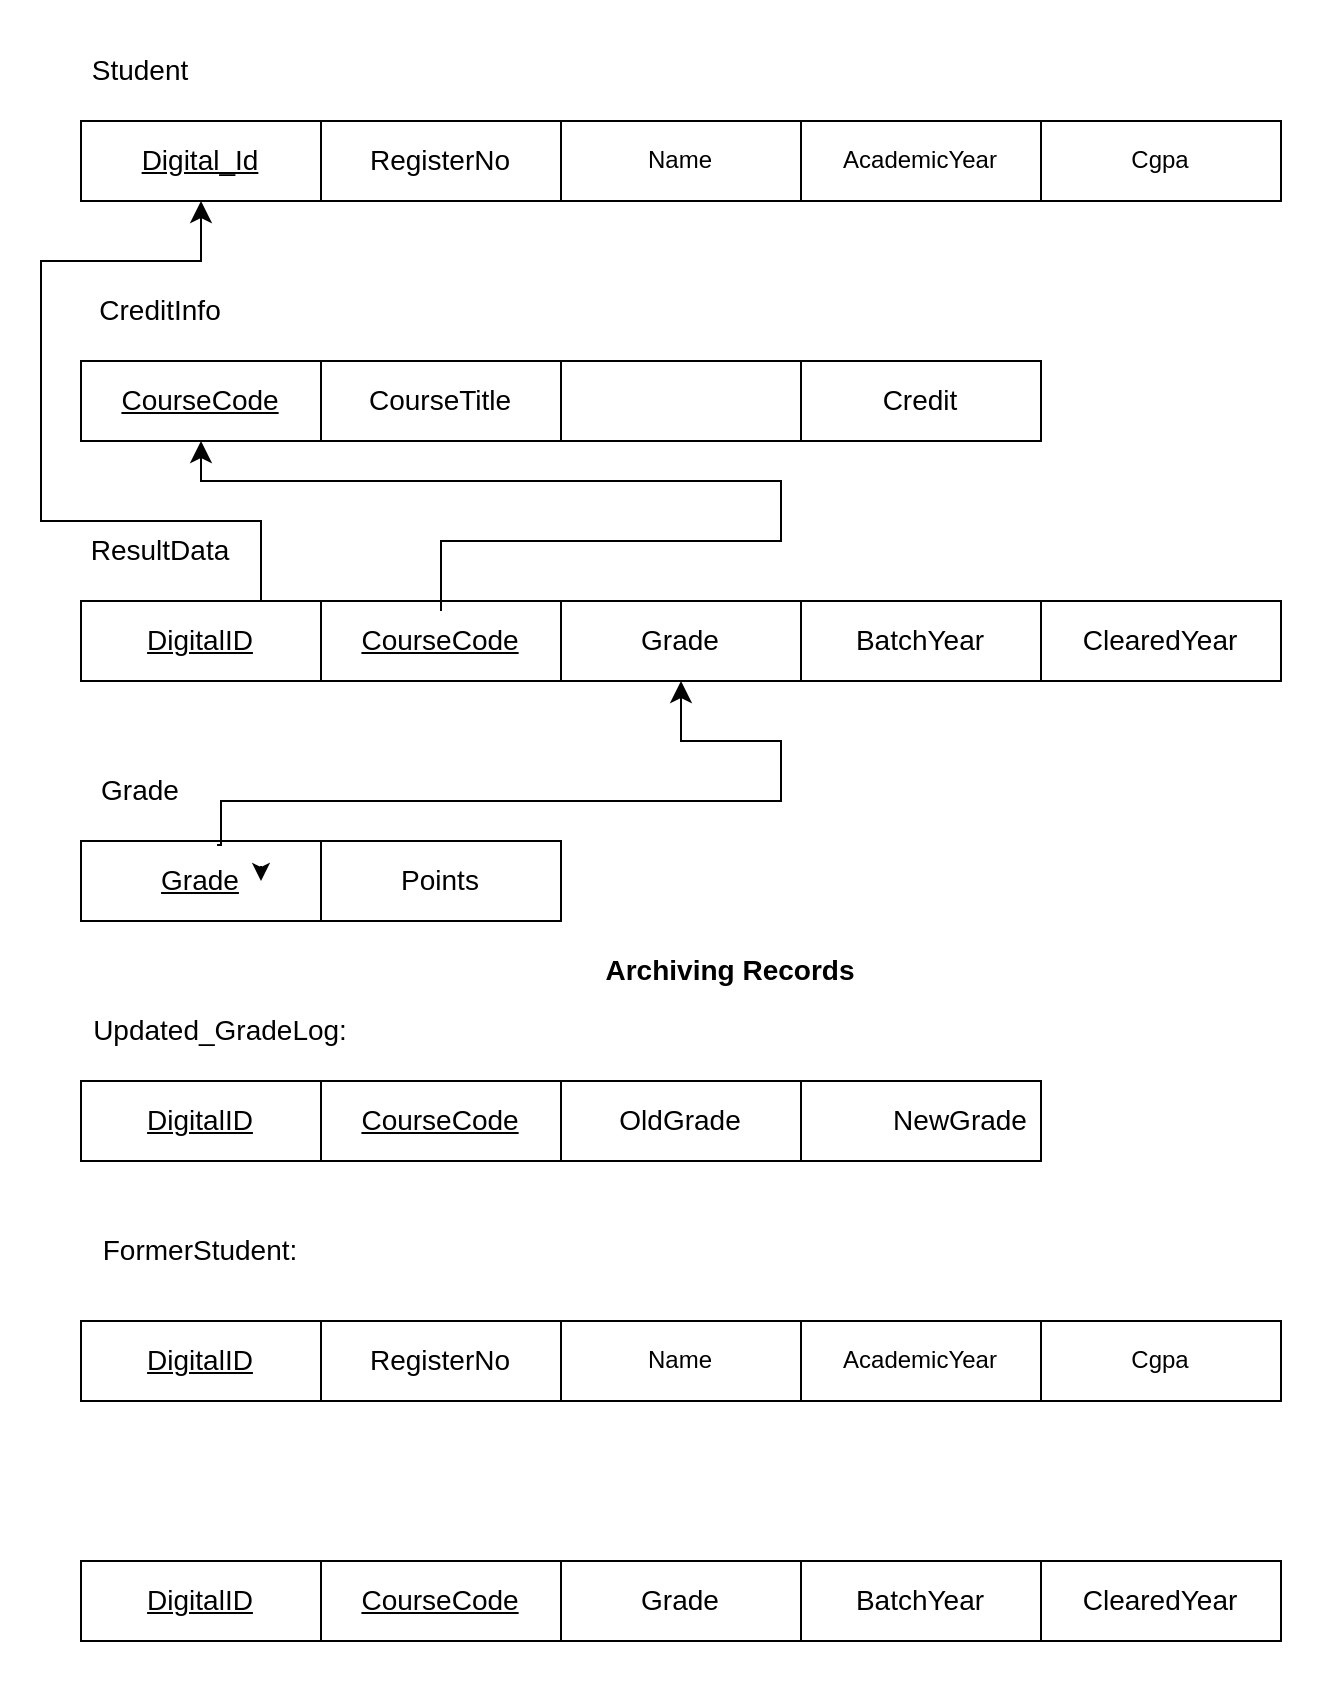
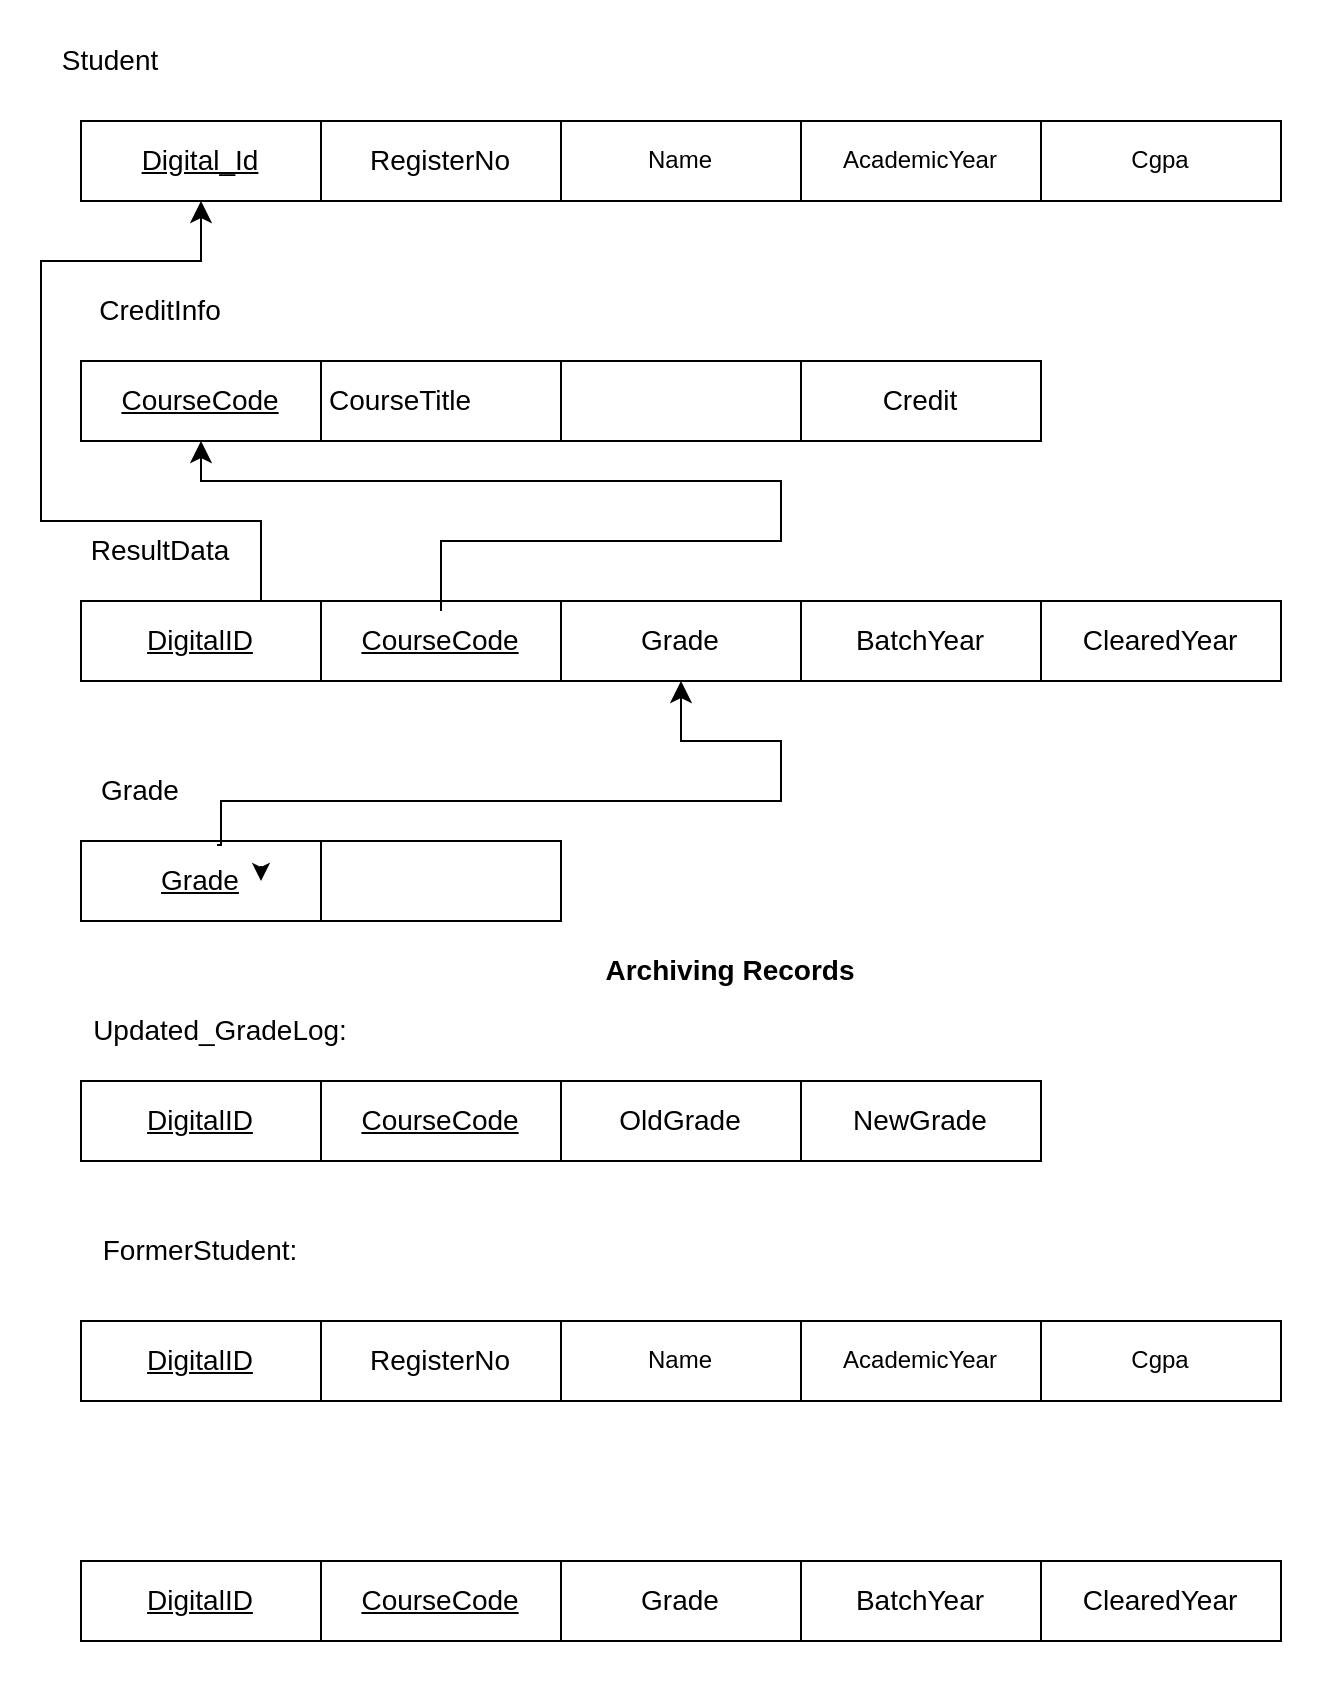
- <mxCell id="7" value="&lt;font style=&quot;font-size: 14px;&quot;&gt;Student&lt;/font&gt;" style="text;html=1;align=center;verticalAlign=middle;whiteSpace=wrap;rounded=0;" vertex="1" parent="1"><mxGeometry x="40" y="20" width="60" height="30" as="geometry" /></mxCell>
+ <mxCell id="7" value="&lt;font style=&quot;font-size: 14px;&quot;&gt;Student&lt;/font&gt;" style="text;html=1;align=center;verticalAlign=middle;whiteSpace=wrap;rounded=0;" vertex="1" parent="1"><mxGeometry x="25" y="15" width="60" height="30" as="geometry" /></mxCell>
- <mxCell id="19" value="&lt;span style=&quot;font-size: 14px;&quot;&gt;CourseTitle&lt;/span&gt;" style="text;html=1;align=center;verticalAlign=middle;whiteSpace=wrap;rounded=0;" vertex="1" parent="1"><mxGeometry x="190" y="185" width="60" height="30" as="geometry" /></mxCell>
+ <mxCell id="19" value="&lt;span style=&quot;font-size: 14px;&quot;&gt;CourseTitle&lt;/span&gt;" style="text;html=1;align=center;verticalAlign=middle;whiteSpace=wrap;rounded=0;" vertex="1" parent="1"><mxGeometry x="170" y="185" width="60" height="30" as="geometry" /></mxCell>
- <mxCell id="33" value="&lt;span style=&quot;font-size: 14px;&quot;&gt;Points&lt;/span&gt;" style="text;html=1;align=center;verticalAlign=middle;whiteSpace=wrap;rounded=0;" vertex="1" parent="1"><mxGeometry x="190" y="425" width="60" height="30" as="geometry" /></mxCell>
- <mxCell id="47" value="&lt;span style=&quot;font-size: 14px;&quot;&gt;NewGrade&lt;/span&gt;" style="text;html=1;align=center;verticalAlign=middle;whiteSpace=wrap;rounded=0;" vertex="1" parent="1"><mxGeometry x="450" y="545" width="60" height="30" as="geometry" /></mxCell>
+ <mxCell id="47" value="&lt;span style=&quot;font-size: 14px;&quot;&gt;NewGrade&lt;/span&gt;" style="text;html=1;align=center;verticalAlign=middle;whiteSpace=wrap;rounded=0;" vertex="1" parent="1"><mxGeometry x="430" y="545" width="60" height="30" as="geometry" /></mxCell>
